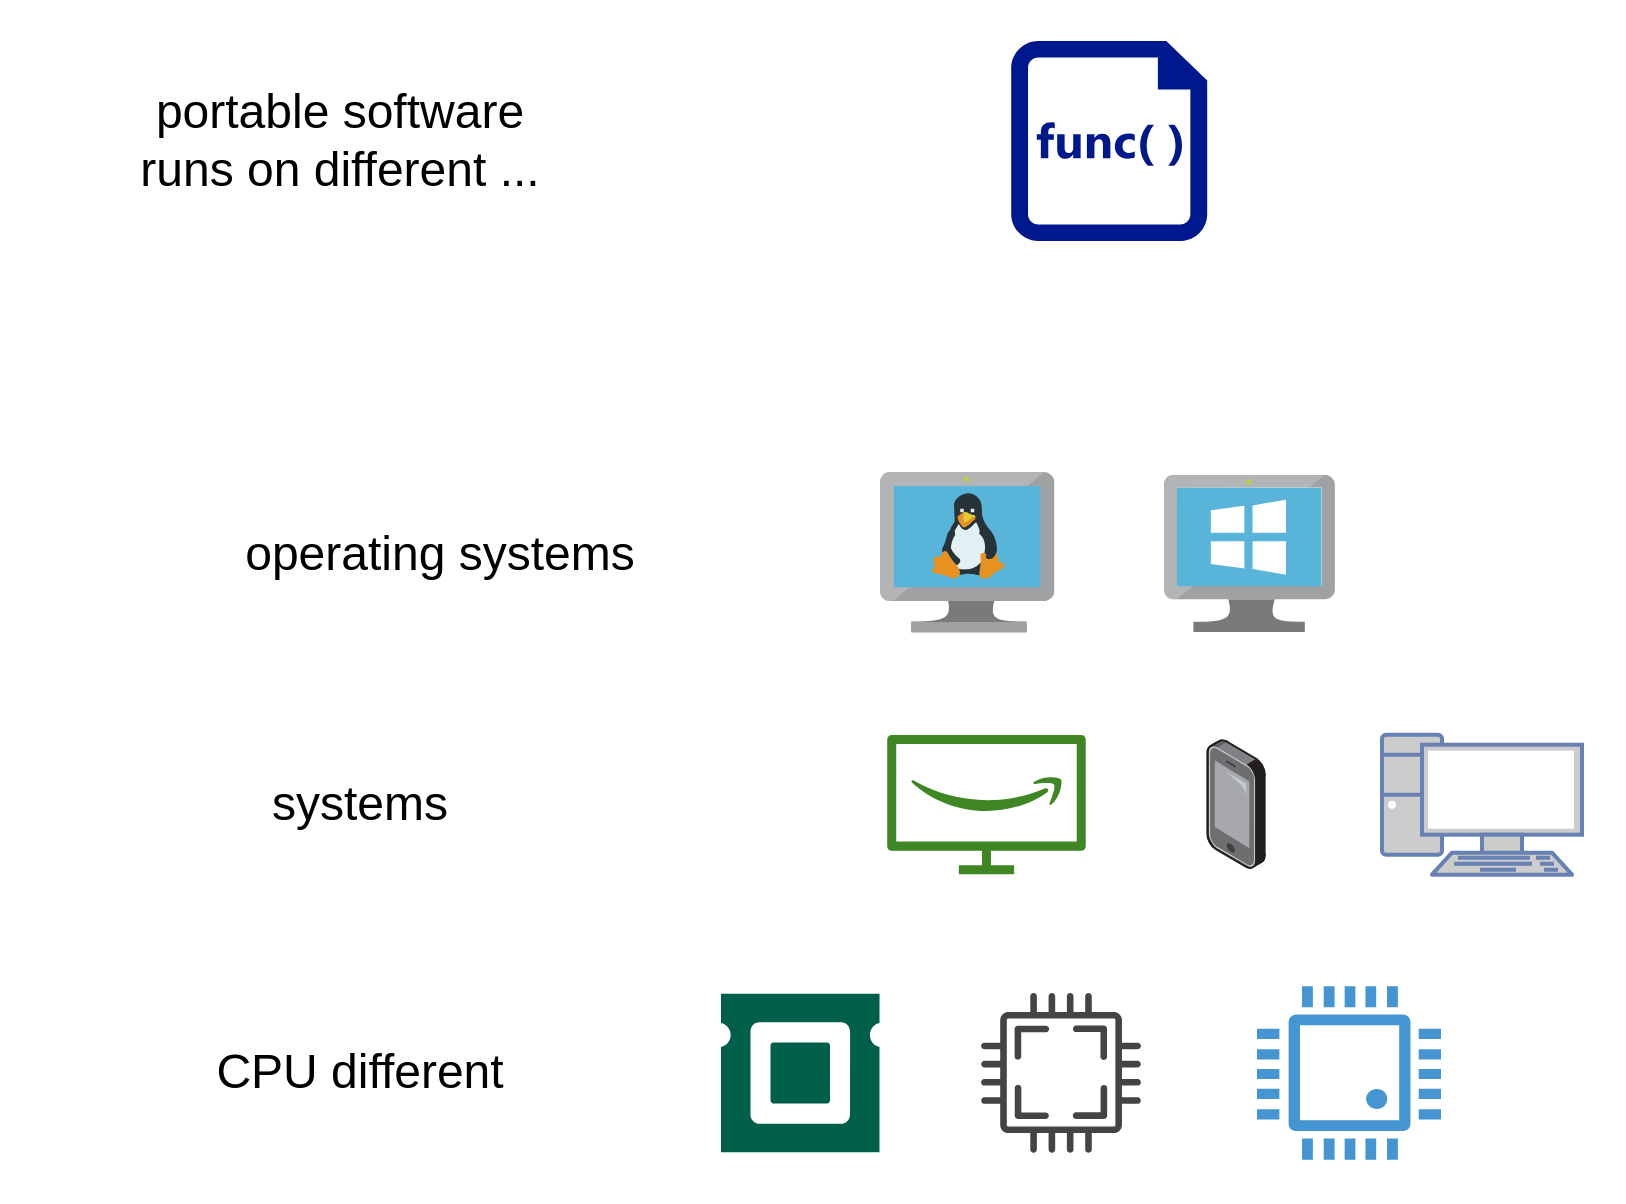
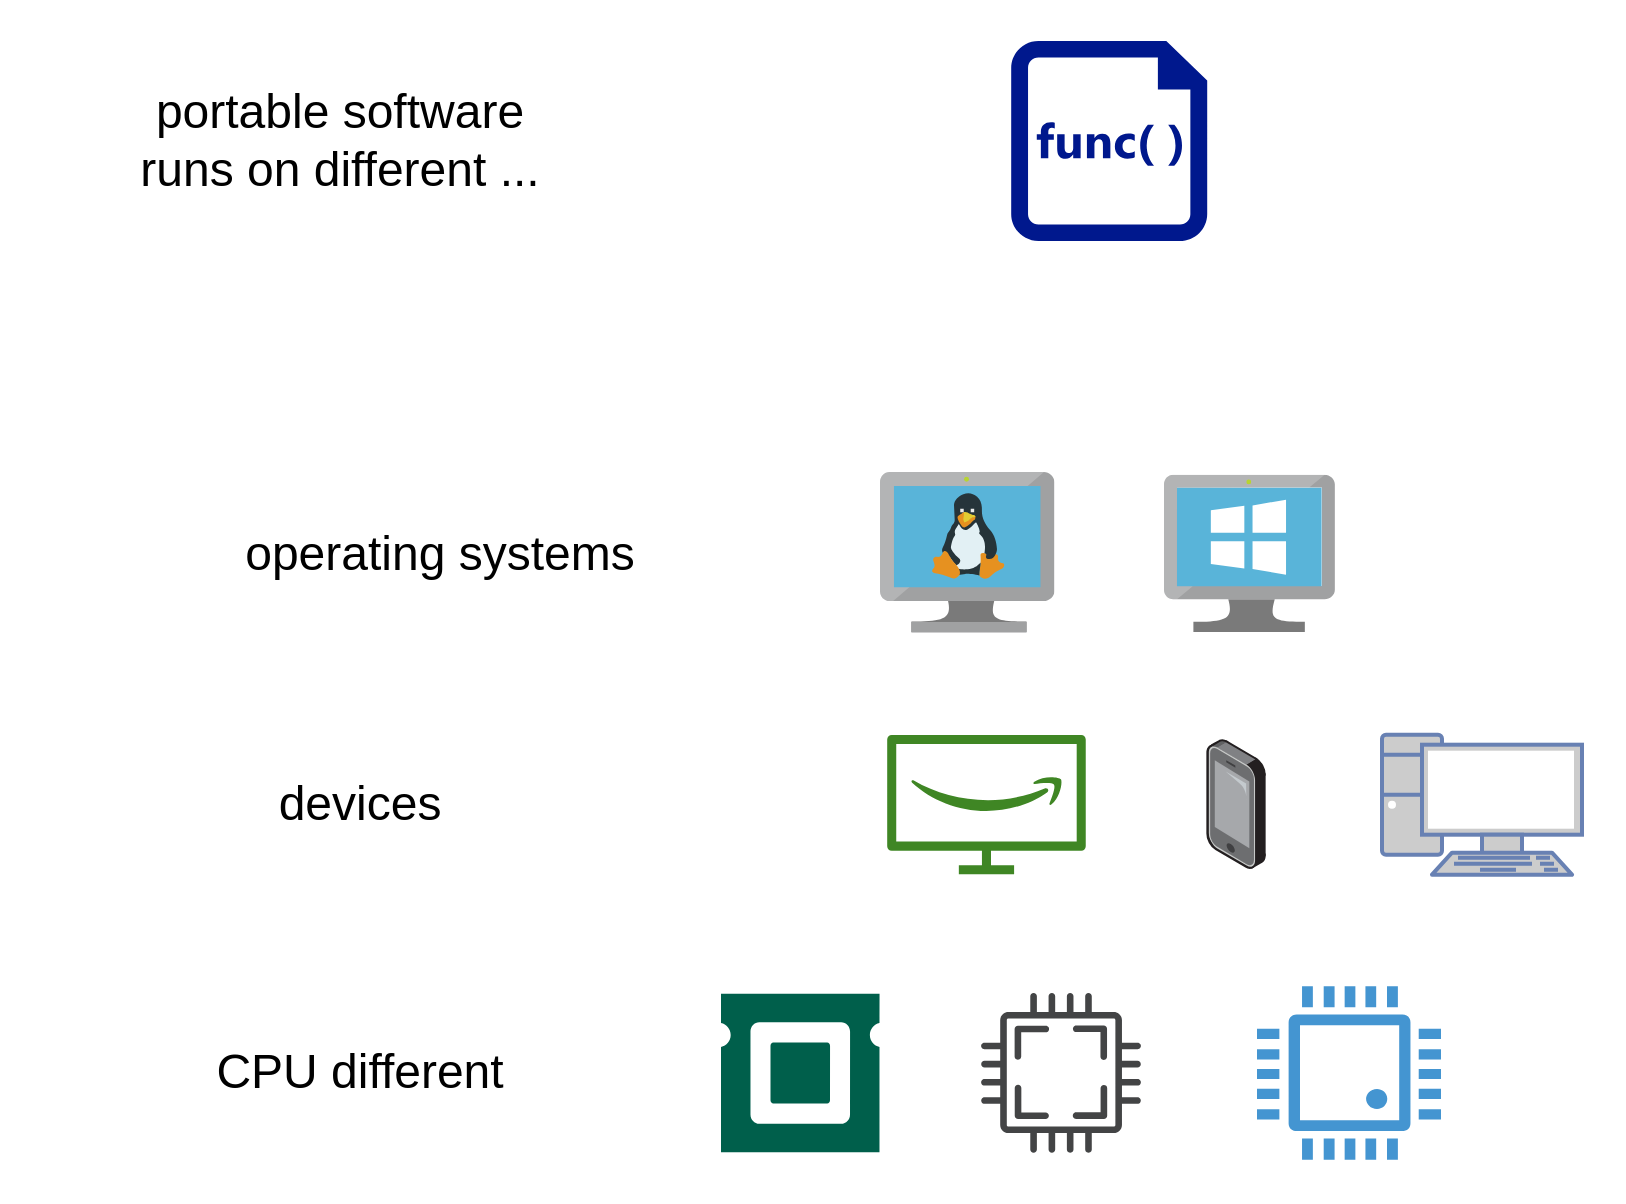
- <mxCell id="14" value="&lt;font style=&quot;font-size: 24px;&quot;&gt;systems&lt;br&gt;&lt;/font&gt;" style="text;html=1;strokeColor=none;fillColor=none;align=center;verticalAlign=middle;whiteSpace=wrap;rounded=0;" vertex="1" parent="1"><mxGeometry x="30" y="387" width="300" height="30" as="geometry" /></mxCell>
+ <mxCell id="14" value="&lt;font style=&quot;font-size: 24px;&quot;&gt;devices&lt;br&gt;&lt;/font&gt;" style="text;html=1;strokeColor=none;fillColor=none;align=center;verticalAlign=middle;whiteSpace=wrap;rounded=0;" vertex="1" parent="1"><mxGeometry x="30" y="387" width="300" height="30" as="geometry" /></mxCell>
